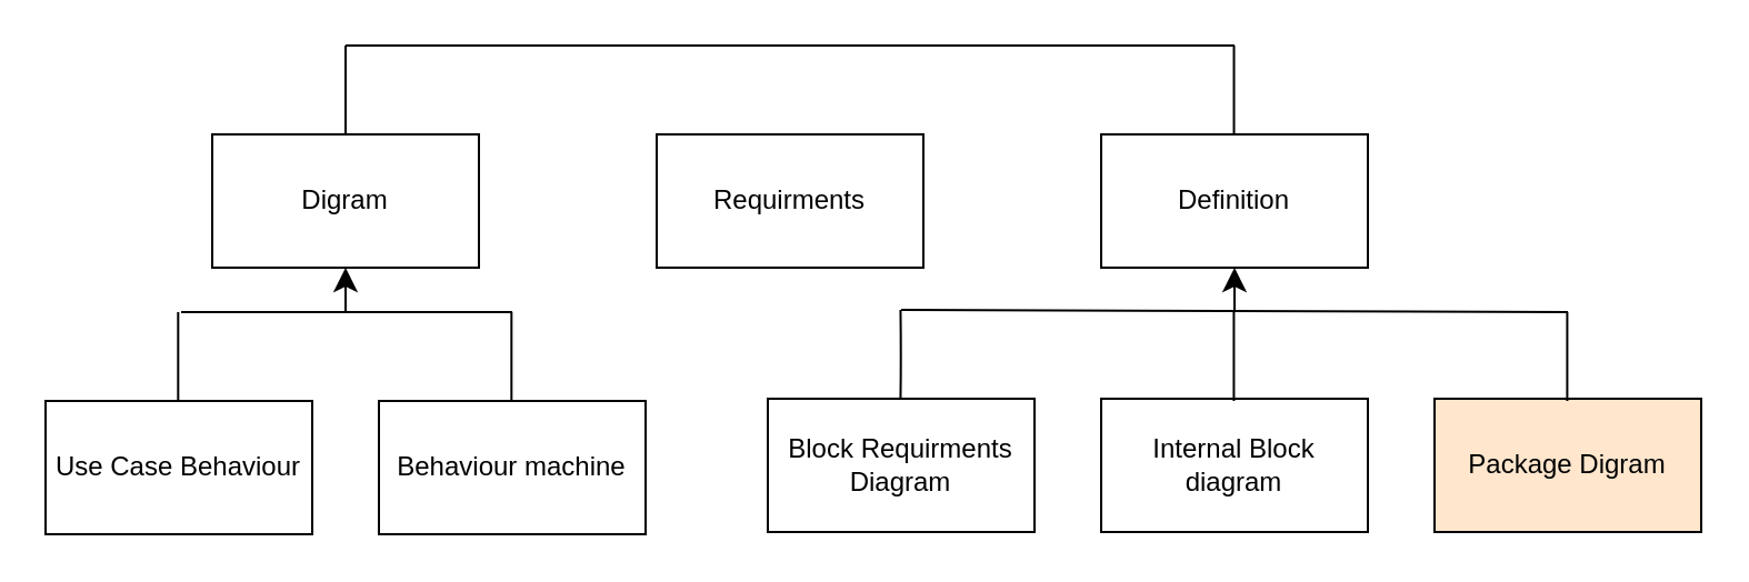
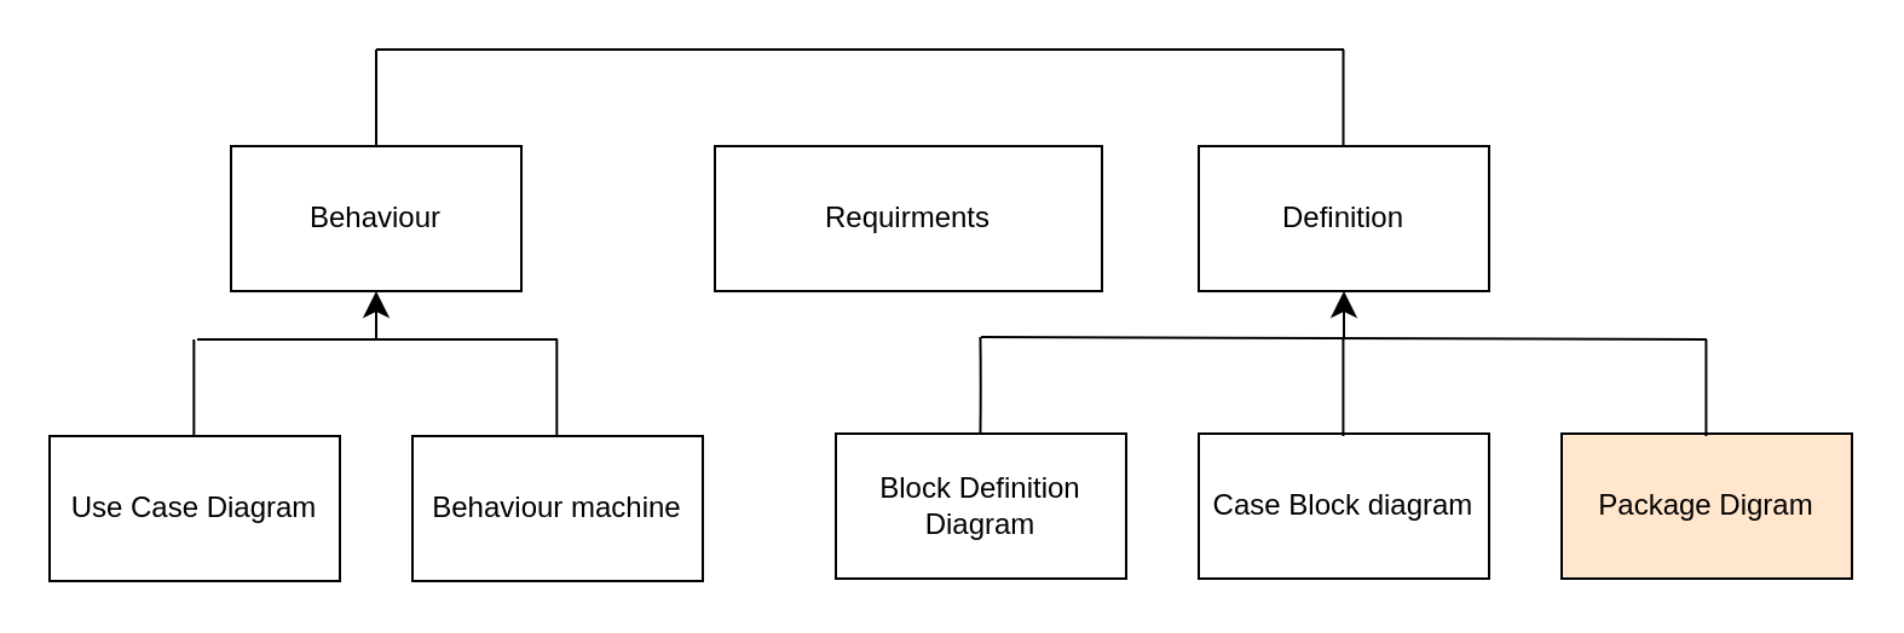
- <mxCell id="3" value="Digram" style="rounded=0;whiteSpace=wrap;html=1;" vertex="1" parent="1"><mxGeometry x="95" y="60" width="120" height="60" as="geometry" /></mxCell>
+ <mxCell id="3" value="Behaviour" style="rounded=0;whiteSpace=wrap;html=1;" vertex="1" parent="1"><mxGeometry x="95" y="60" width="120" height="60" as="geometry" /></mxCell>
- <mxCell id="2" value="Requirments" style="rounded=0;whiteSpace=wrap;html=1;" vertex="1" parent="1"><mxGeometry x="295" y="60" width="120" height="60" as="geometry" /></mxCell>
+ <mxCell id="2" value="Requirments" style="rounded=0;whiteSpace=wrap;html=1;" vertex="1" parent="1"><mxGeometry x="295" y="60" width="160" height="60" as="geometry" /></mxCell>
- <mxCell id="10" value="Block Requirments Diagram" style="rounded=0;whiteSpace=wrap;html=1;" vertex="1" parent="1"><mxGeometry x="345" y="179" width="120" height="60" as="geometry" /></mxCell>
+ <mxCell id="10" value="Block Definition Diagram" style="rounded=0;whiteSpace=wrap;html=1;" vertex="1" parent="1"><mxGeometry x="345" y="179" width="120" height="60" as="geometry" /></mxCell>
- <mxCell id="11" value="Internal Block diagram" style="rounded=0;whiteSpace=wrap;html=1;" vertex="1" parent="1"><mxGeometry x="495" y="179" width="120" height="60" as="geometry" /></mxCell>
+ <mxCell id="11" value="Case Block diagram" style="rounded=0;whiteSpace=wrap;html=1;" vertex="1" parent="1"><mxGeometry x="495" y="179" width="120" height="60" as="geometry" /></mxCell>
- <mxCell id="8" value="Use Case Behaviour" style="rounded=0;whiteSpace=wrap;html=1;" vertex="1" parent="1"><mxGeometry x="20" y="180" width="120" height="60" as="geometry" /></mxCell>
+ <mxCell id="8" value="Use Case Diagram" style="rounded=0;whiteSpace=wrap;html=1;" vertex="1" parent="1"><mxGeometry x="20" y="180" width="120" height="60" as="geometry" /></mxCell>
